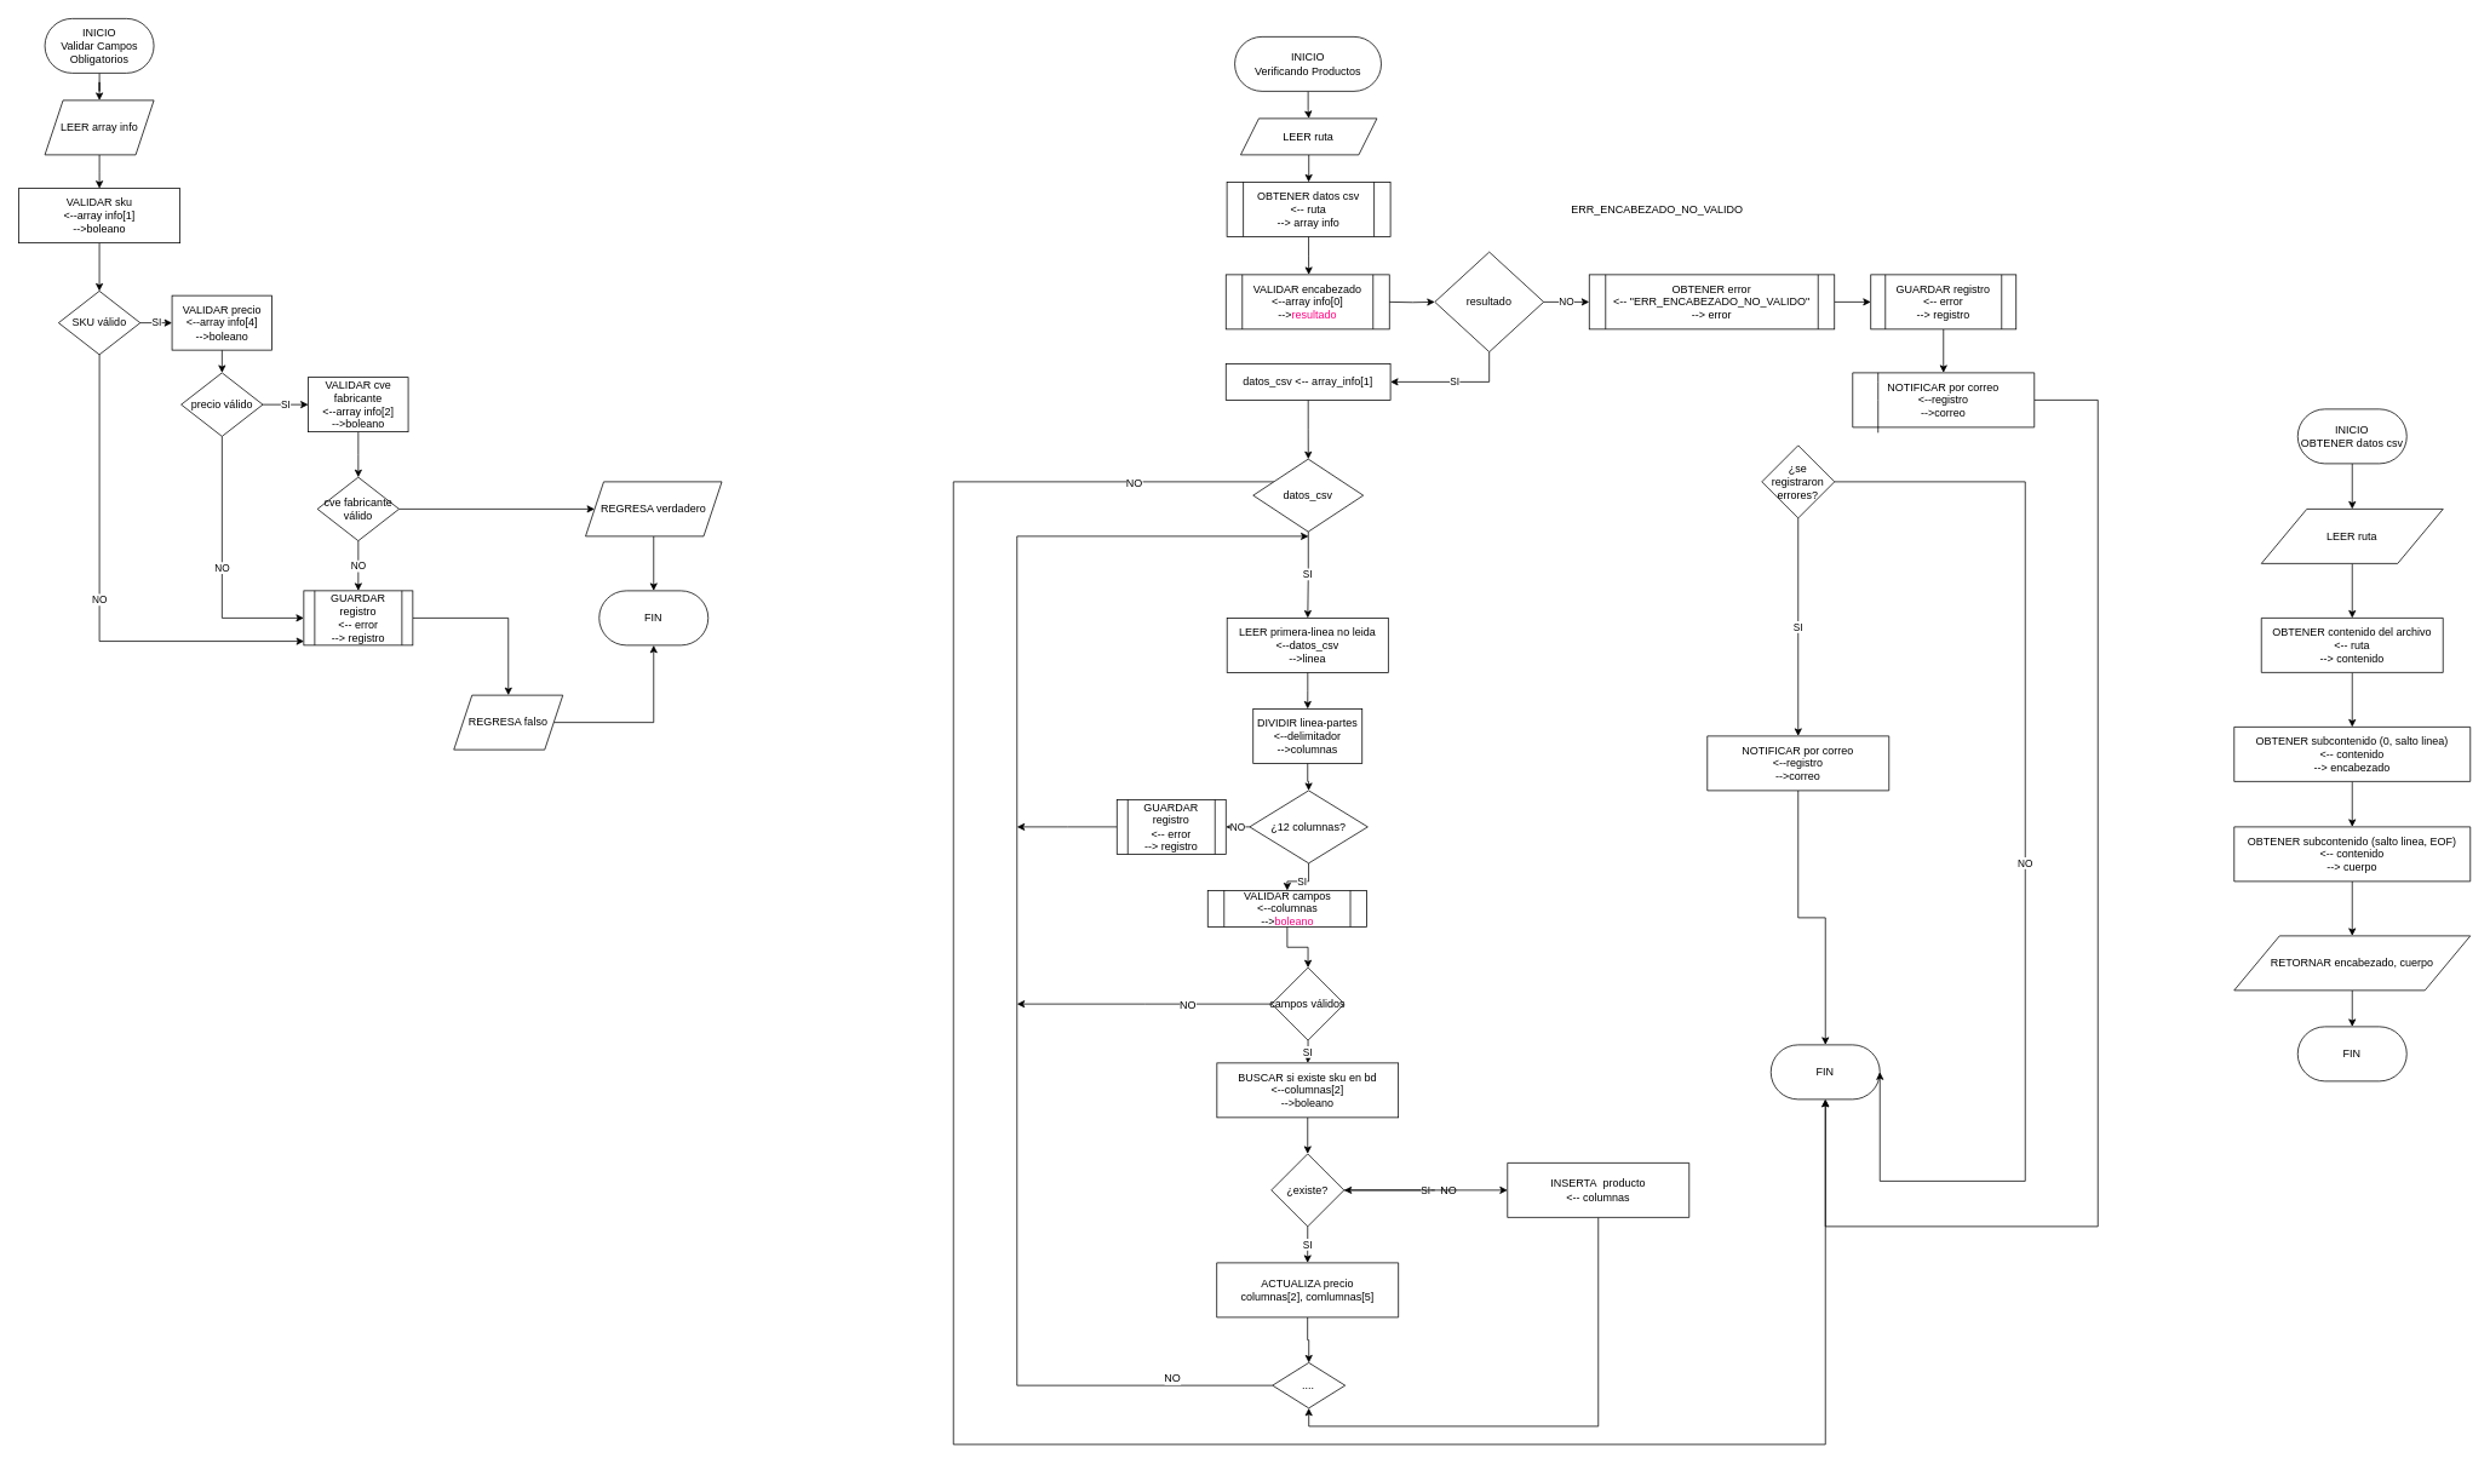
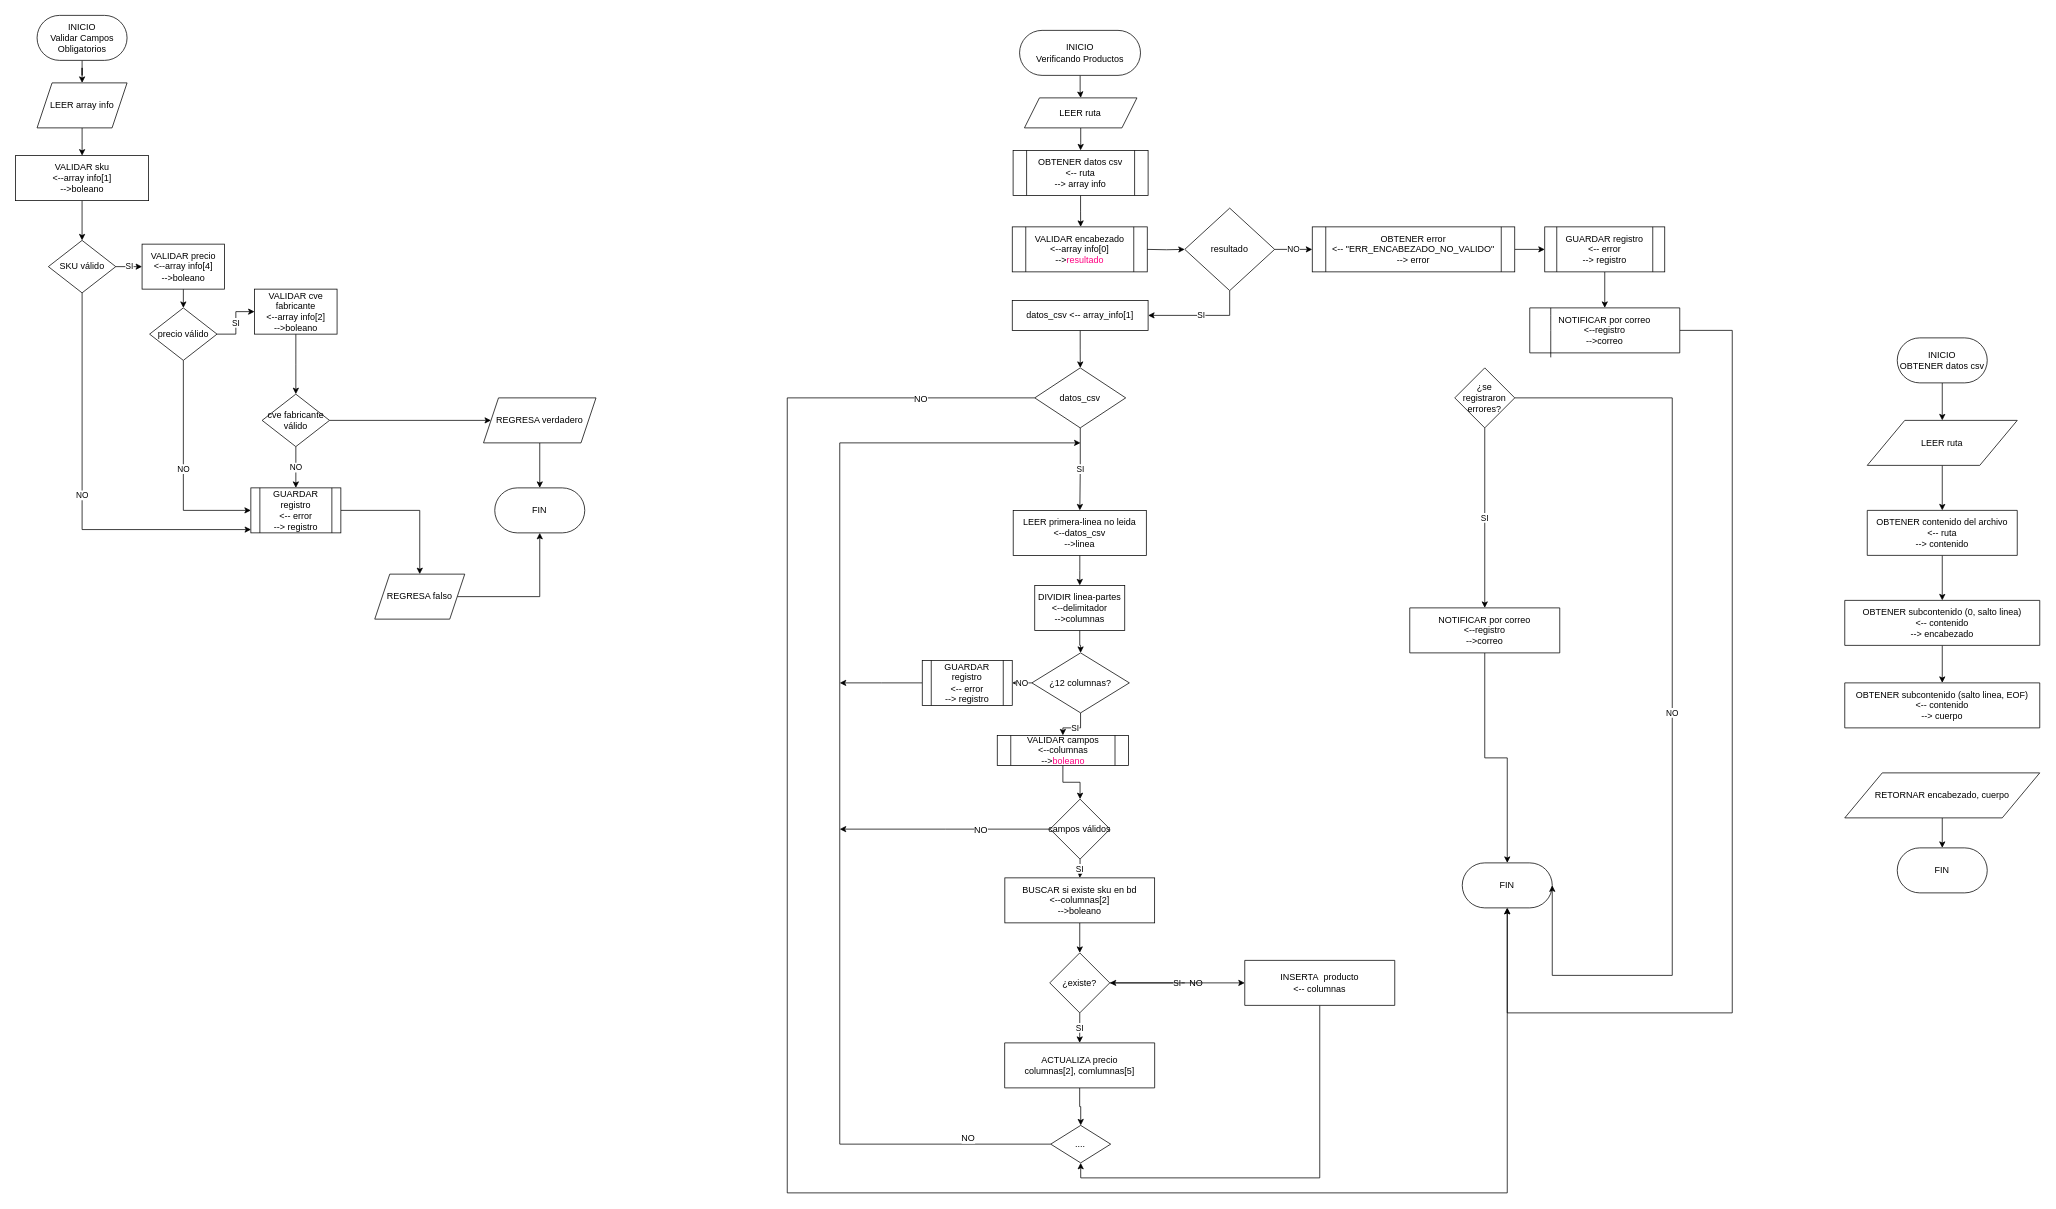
- <mxCell id="88" value="ERR_ENCABEZADO_NO_VALIDO" style="text;html=1;strokeColor=none;fillColor=none;align=center;verticalAlign=middle;whiteSpace=wrap;rounded=0;fontSize=12;" vertex="1" parent="1"><mxGeometry x="1709" y="208.5" width="230" height="43" as="geometry" /></mxCell>
- <mxCell id="79" value="VALIDAR cve fabricante&lt;br&gt;&amp;lt;--array info[2]&lt;br&gt;--&amp;gt;boleano" style="rounded=0;whiteSpace=wrap;html=1;" parent="1" vertex="1"><mxGeometry x="338.75" y="415" width="110" height="60" as="geometry" /></mxCell>
+ <mxCell id="79" value="VALIDAR cve fabricante&lt;br&gt;&amp;lt;--array info[2]&lt;br&gt;--&amp;gt;boleano" style="rounded=0;whiteSpace=wrap;html=1;" parent="1" vertex="1"><mxGeometry x="338.75" y="385" width="110" height="60" as="geometry" /></mxCell>
- <mxCell id="46" value="&lt;div&gt;datos_csv&lt;/div&gt;" style="rhombus;whiteSpace=wrap;html=1;direction=south;" parent="1" vertex="1"><mxGeometry x="1379" y="505" width="121.25" height="80" as="geometry" /></mxCell>
+ <mxCell id="46" value="&lt;div&gt;datos_csv&lt;/div&gt;" style="rhombus;whiteSpace=wrap;html=1;direction=south;" parent="1" vertex="1"><mxGeometry x="1379" y="490" width="121.25" height="80" as="geometry" /></mxCell>
- <mxCell id="38" value="" style="edgeStyle=orthogonalEdgeStyle;rounded=0;orthogonalLoop=1;jettySize=auto;html=1;" parent="1" source="39" target="41" edge="1"><mxGeometry relative="1" as="geometry" /></mxCell>
